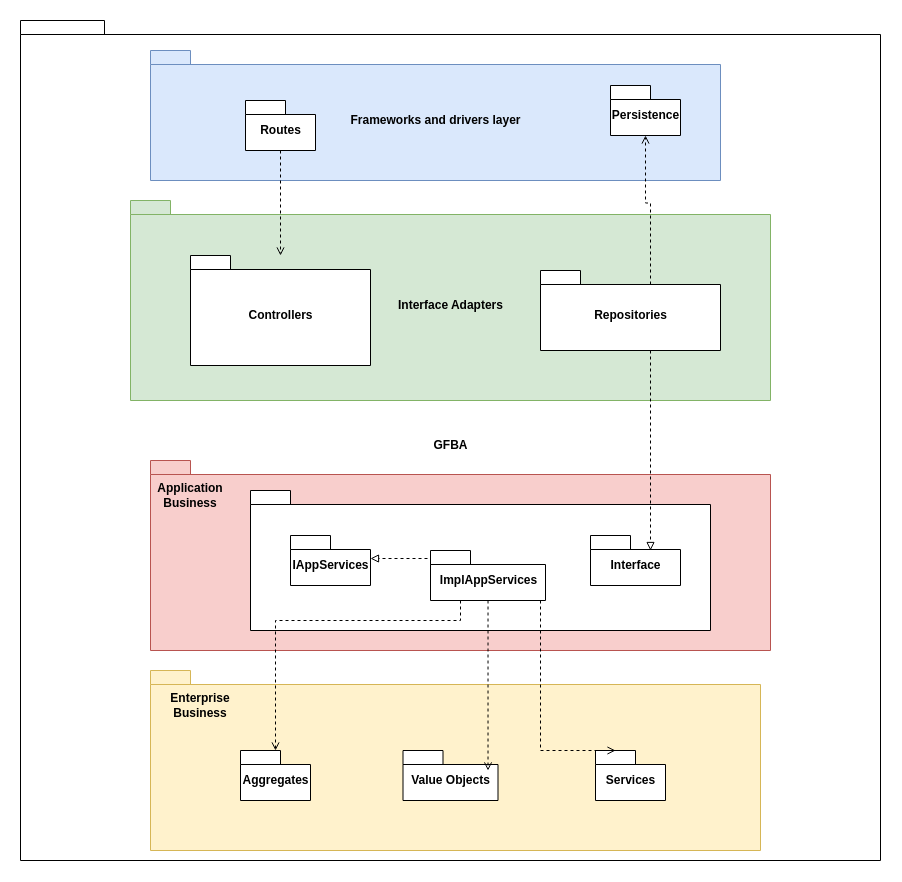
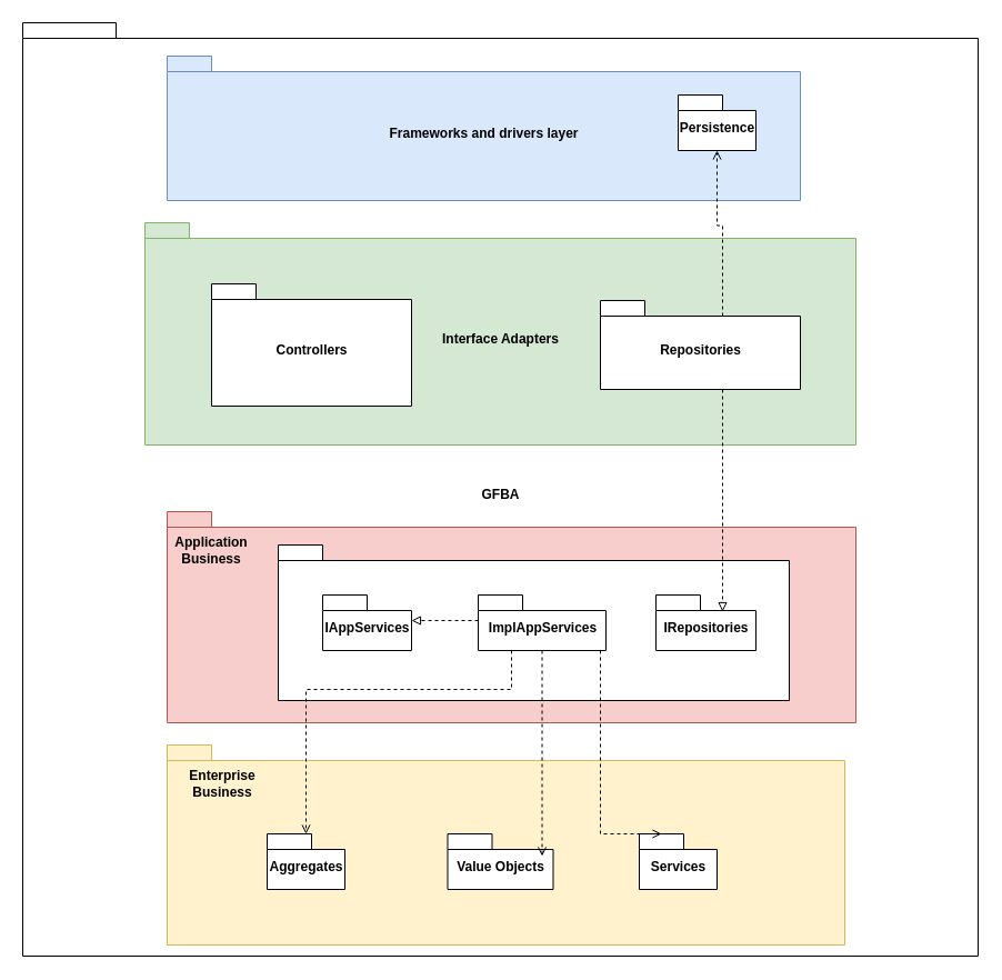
- <mxCell id="24" value="Routes" style="shape=folder;fontStyle=1;spacingTop=10;tabWidth=40;tabHeight=14;tabPosition=left;html=1;" vertex="1" parent="1"><mxGeometry x="245" y="100" width="70" height="50" as="geometry" /></mxCell>
- <mxCell id="23" value="" style="edgeStyle=orthogonalEdgeStyle;rounded=0;orthogonalLoop=1;jettySize=auto;html=1;endArrow=open;endFill=0;dashed=1;" edge="1" parent="1" source="24" target="19"><mxGeometry relative="1" as="geometry" /></mxCell>
- <mxCell id="18" value="Interface" style="shape=folder;fontStyle=1;spacingTop=10;tabWidth=40;tabHeight=14;tabPosition=left;html=1;" vertex="1" parent="1"><mxGeometry x="590" y="535" width="90" height="50" as="geometry" /></mxCell>
+ <mxCell id="18" value="IRepositories" style="shape=folder;fontStyle=1;spacingTop=10;tabWidth=40;tabHeight=14;tabPosition=left;html=1;" vertex="1" parent="1"><mxGeometry x="590" y="535" width="90" height="50" as="geometry" /></mxCell>
- <mxCell id="17" value="ImplAppServices" style="shape=folder;fontStyle=1;spacingTop=10;tabWidth=40;tabHeight=14;tabPosition=left;html=1;" vertex="1" parent="1"><mxGeometry x="430" y="550" width="115" height="50" as="geometry" /></mxCell>
+ <mxCell id="17" value="ImplAppServices" style="shape=folder;fontStyle=1;spacingTop=10;tabWidth=40;tabHeight=14;tabPosition=left;html=1;" vertex="1" parent="1"><mxGeometry x="430" y="535" width="115" height="50" as="geometry" /></mxCell>
- <mxCell id="11" value="Services" style="shape=folder;fontStyle=1;spacingTop=10;tabWidth=40;tabHeight=14;tabPosition=left;html=1;" vertex="1" parent="1"><mxGeometry x="595" y="750" width="70" height="50" as="geometry" /></mxCell>
+ <mxCell id="11" value="Services" style="shape=folder;fontStyle=1;spacingTop=10;tabWidth=40;tabHeight=14;tabPosition=left;html=1;" vertex="1" parent="1"><mxGeometry x="575" y="750" width="70" height="50" as="geometry" /></mxCell>
